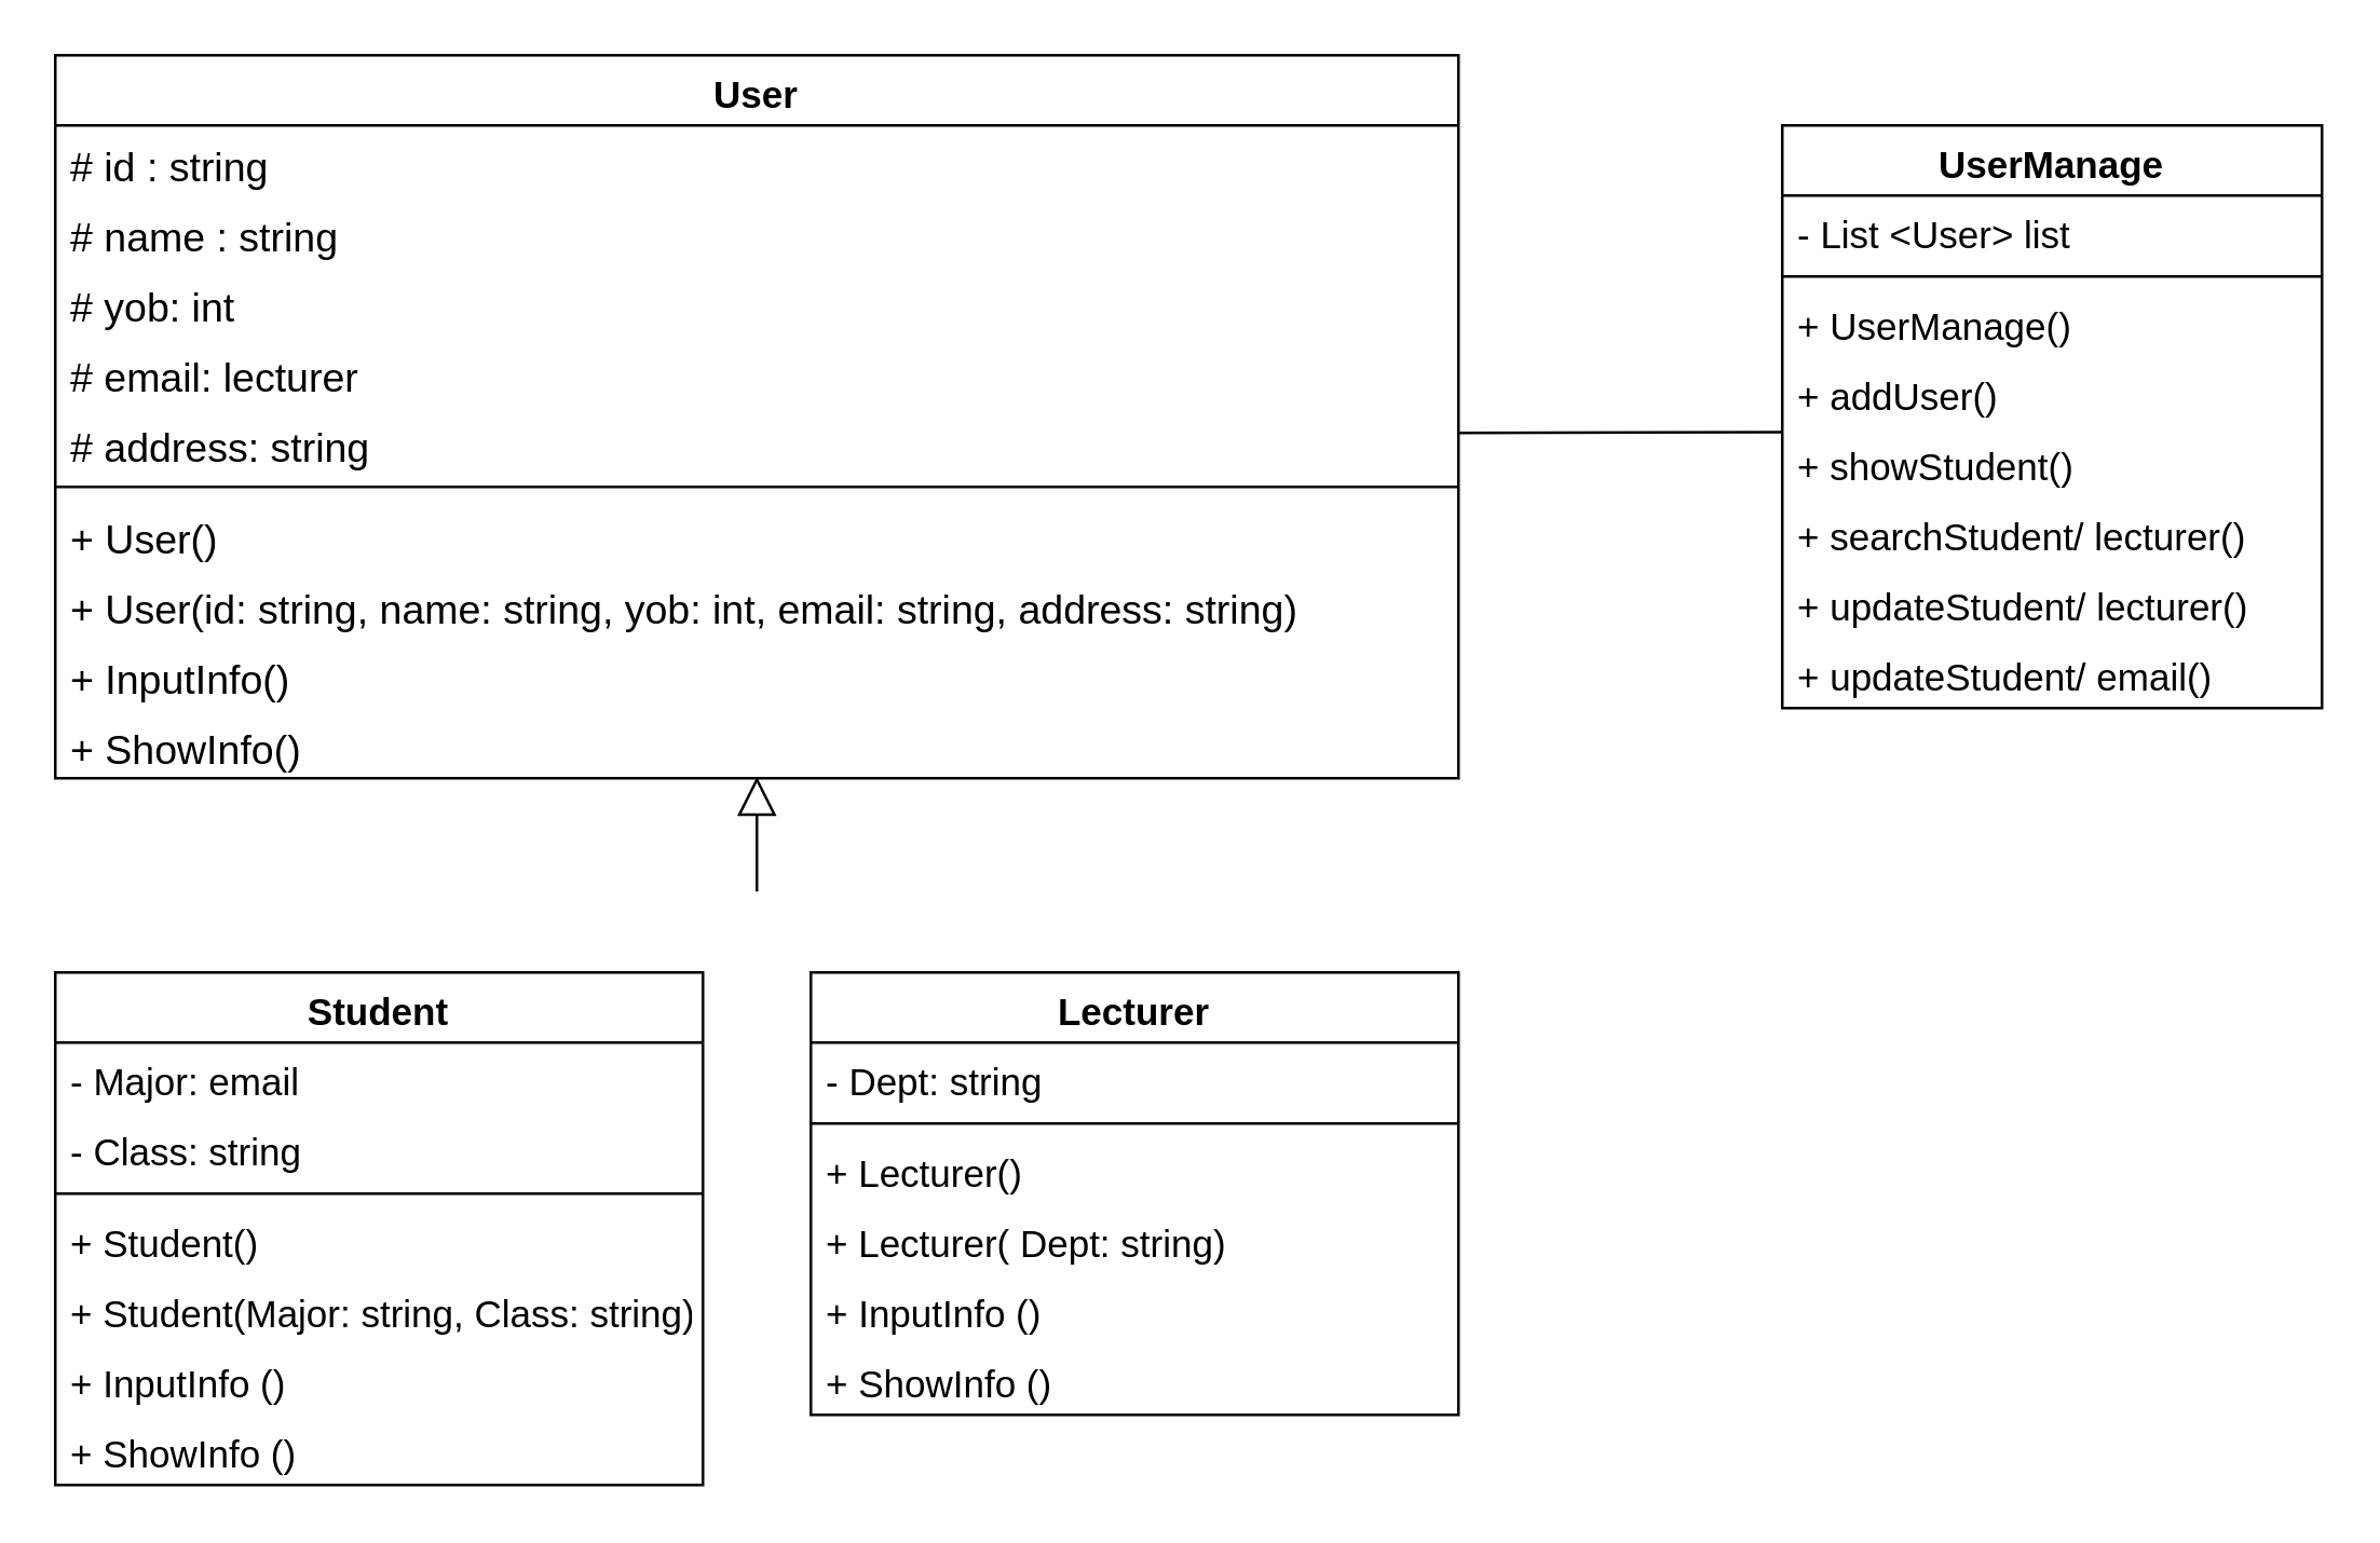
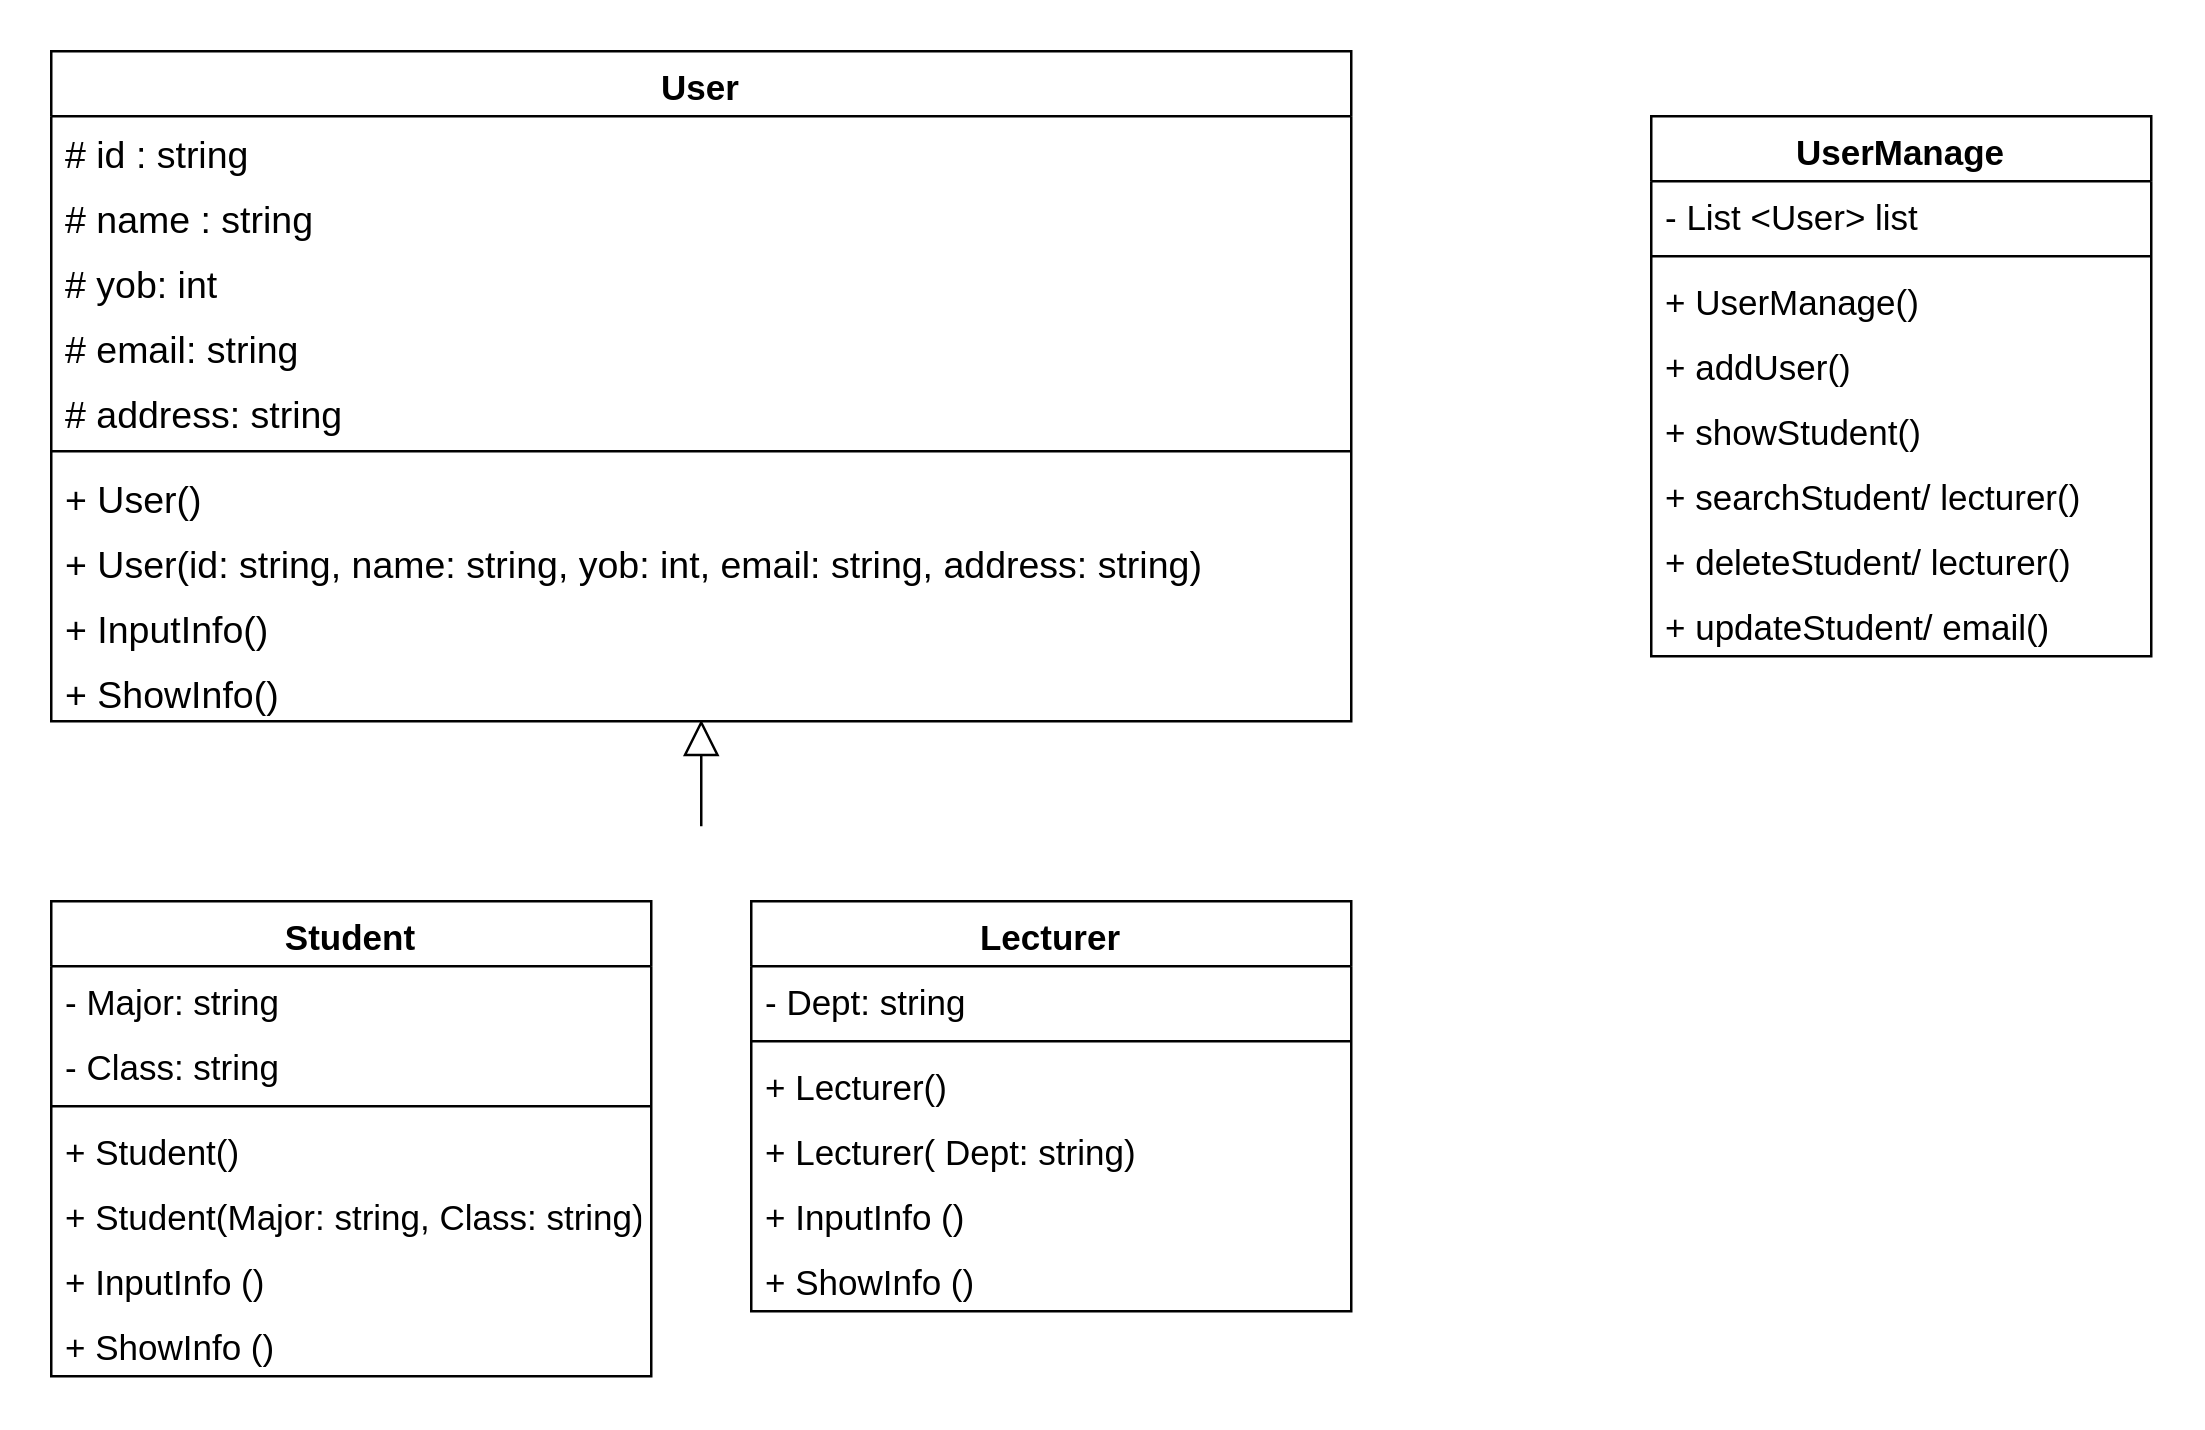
- <mxCell id="6" value="# email: lecturer" style="text;strokeColor=none;fillColor=none;align=left;verticalAlign=top;spacingLeft=4;spacingRight=4;overflow=hidden;rotatable=0;points=[[0,0.5],[1,0.5]];portConstraint=eastwest;fontSize=15;" parent="2" vertex="1"><mxGeometry y="104" width="520" height="26" as="geometry" /></mxCell>
+ <mxCell id="6" value="# email: string" style="text;strokeColor=none;fillColor=none;align=left;verticalAlign=top;spacingLeft=4;spacingRight=4;overflow=hidden;rotatable=0;points=[[0,0.5],[1,0.5]];portConstraint=eastwest;fontSize=15;" parent="2" vertex="1"><mxGeometry y="104" width="520" height="26" as="geometry" /></mxCell>
- <mxCell id="38" value="" style="endArrow=none;html=1;exitX=0.999;exitY=0.385;exitDx=0;exitDy=0;exitPerimeter=0;entryX=-0.002;entryY=1.064;entryDx=0;entryDy=0;entryPerimeter=0;" edge="1" parent="1" source="7" target="17"><mxGeometry width="50" height="50" relative="1" as="geometry"><mxPoint x="640" y="290" as="sourcePoint" /><mxPoint x="690" y="240" as="targetPoint" /></mxGeometry></mxCell>
- <mxCell id="20" value="+ updateStudent/ lecturer()" style="text;strokeColor=none;fillColor=none;align=left;verticalAlign=top;spacingLeft=4;spacingRight=4;overflow=hidden;rotatable=0;points=[[0,0.5],[1,0.5]];portConstraint=eastwest;fontSize=14;" parent="13" vertex="1"><mxGeometry y="164" width="200" height="26" as="geometry" /></mxCell>
+ <mxCell id="20" value="+ deleteStudent/ lecturer()" style="text;strokeColor=none;fillColor=none;align=left;verticalAlign=top;spacingLeft=4;spacingRight=4;overflow=hidden;rotatable=0;points=[[0,0.5],[1,0.5]];portConstraint=eastwest;fontSize=14;" parent="13" vertex="1"><mxGeometry y="164" width="200" height="26" as="geometry" /></mxCell>
- <mxCell id="23" value="- Major: email" style="text;strokeColor=none;fillColor=none;align=left;verticalAlign=top;spacingLeft=4;spacingRight=4;overflow=hidden;rotatable=0;points=[[0,0.5],[1,0.5]];portConstraint=eastwest;fontSize=14;" vertex="1" parent="22"><mxGeometry y="26" width="240" height="26" as="geometry" /></mxCell>
+ <mxCell id="23" value="- Major: string" style="text;strokeColor=none;fillColor=none;align=left;verticalAlign=top;spacingLeft=4;spacingRight=4;overflow=hidden;rotatable=0;points=[[0,0.5],[1,0.5]];portConstraint=eastwest;fontSize=14;" vertex="1" parent="22"><mxGeometry y="26" width="240" height="26" as="geometry" /></mxCell>
